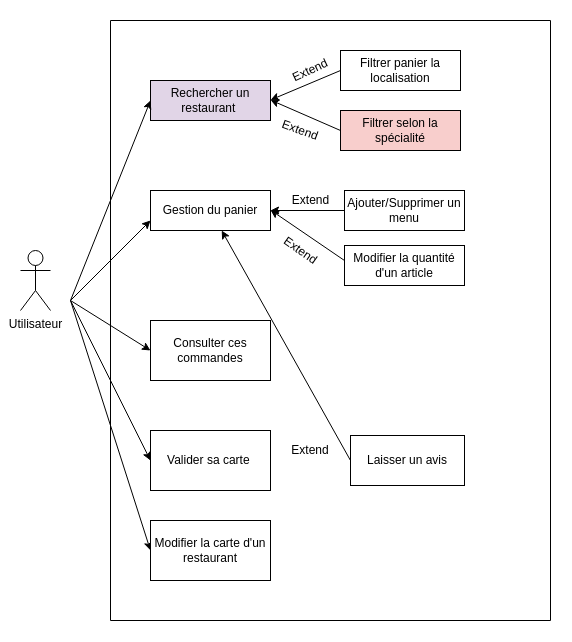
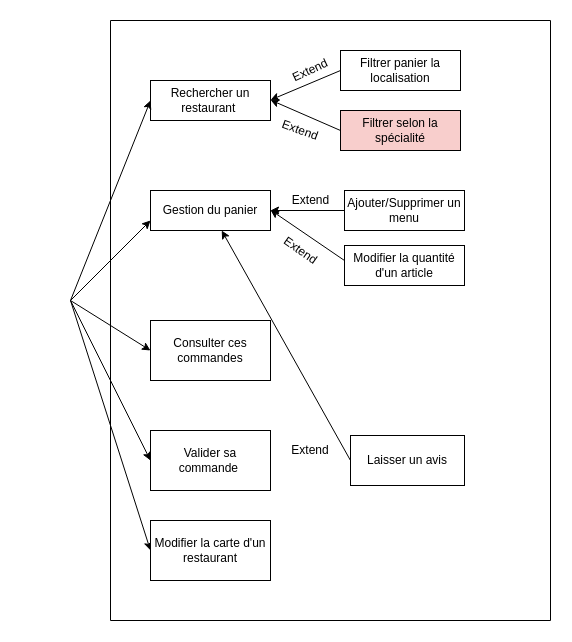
- <mxCell id="2" value="Rechercher un restaurant&amp;nbsp;" style="rounded=0;whiteSpace=wrap;html=1;fillColor=#e1d5e7;" parent="1" vertex="1"><mxGeometry x="150" y="80" width="120" height="40" as="geometry" /></mxCell>
+ <mxCell id="2" value="Rechercher un restaurant&amp;nbsp;" style="rounded=0;whiteSpace=wrap;html=1;" parent="1" vertex="1"><mxGeometry x="150" y="80" width="120" height="40" as="geometry" /></mxCell>
- <mxCell id="3" value="Utilisateur" style="shape=umlActor;verticalLabelPosition=bottom;verticalAlign=top;html=1;outlineConnect=0;" parent="1" vertex="1"><mxGeometry x="20" y="250" width="30" height="60" as="geometry" /></mxCell>
- <mxCell id="19" value="Valider sa carte&amp;nbsp;" style="rounded=0;whiteSpace=wrap;html=1;" parent="1" vertex="1"><mxGeometry x="150" y="430" width="120" height="60" as="geometry" /></mxCell>
+ <mxCell id="19" value="Valider sa commande&amp;nbsp;" style="rounded=0;whiteSpace=wrap;html=1;" parent="1" vertex="1"><mxGeometry x="150" y="430" width="120" height="60" as="geometry" /></mxCell>
